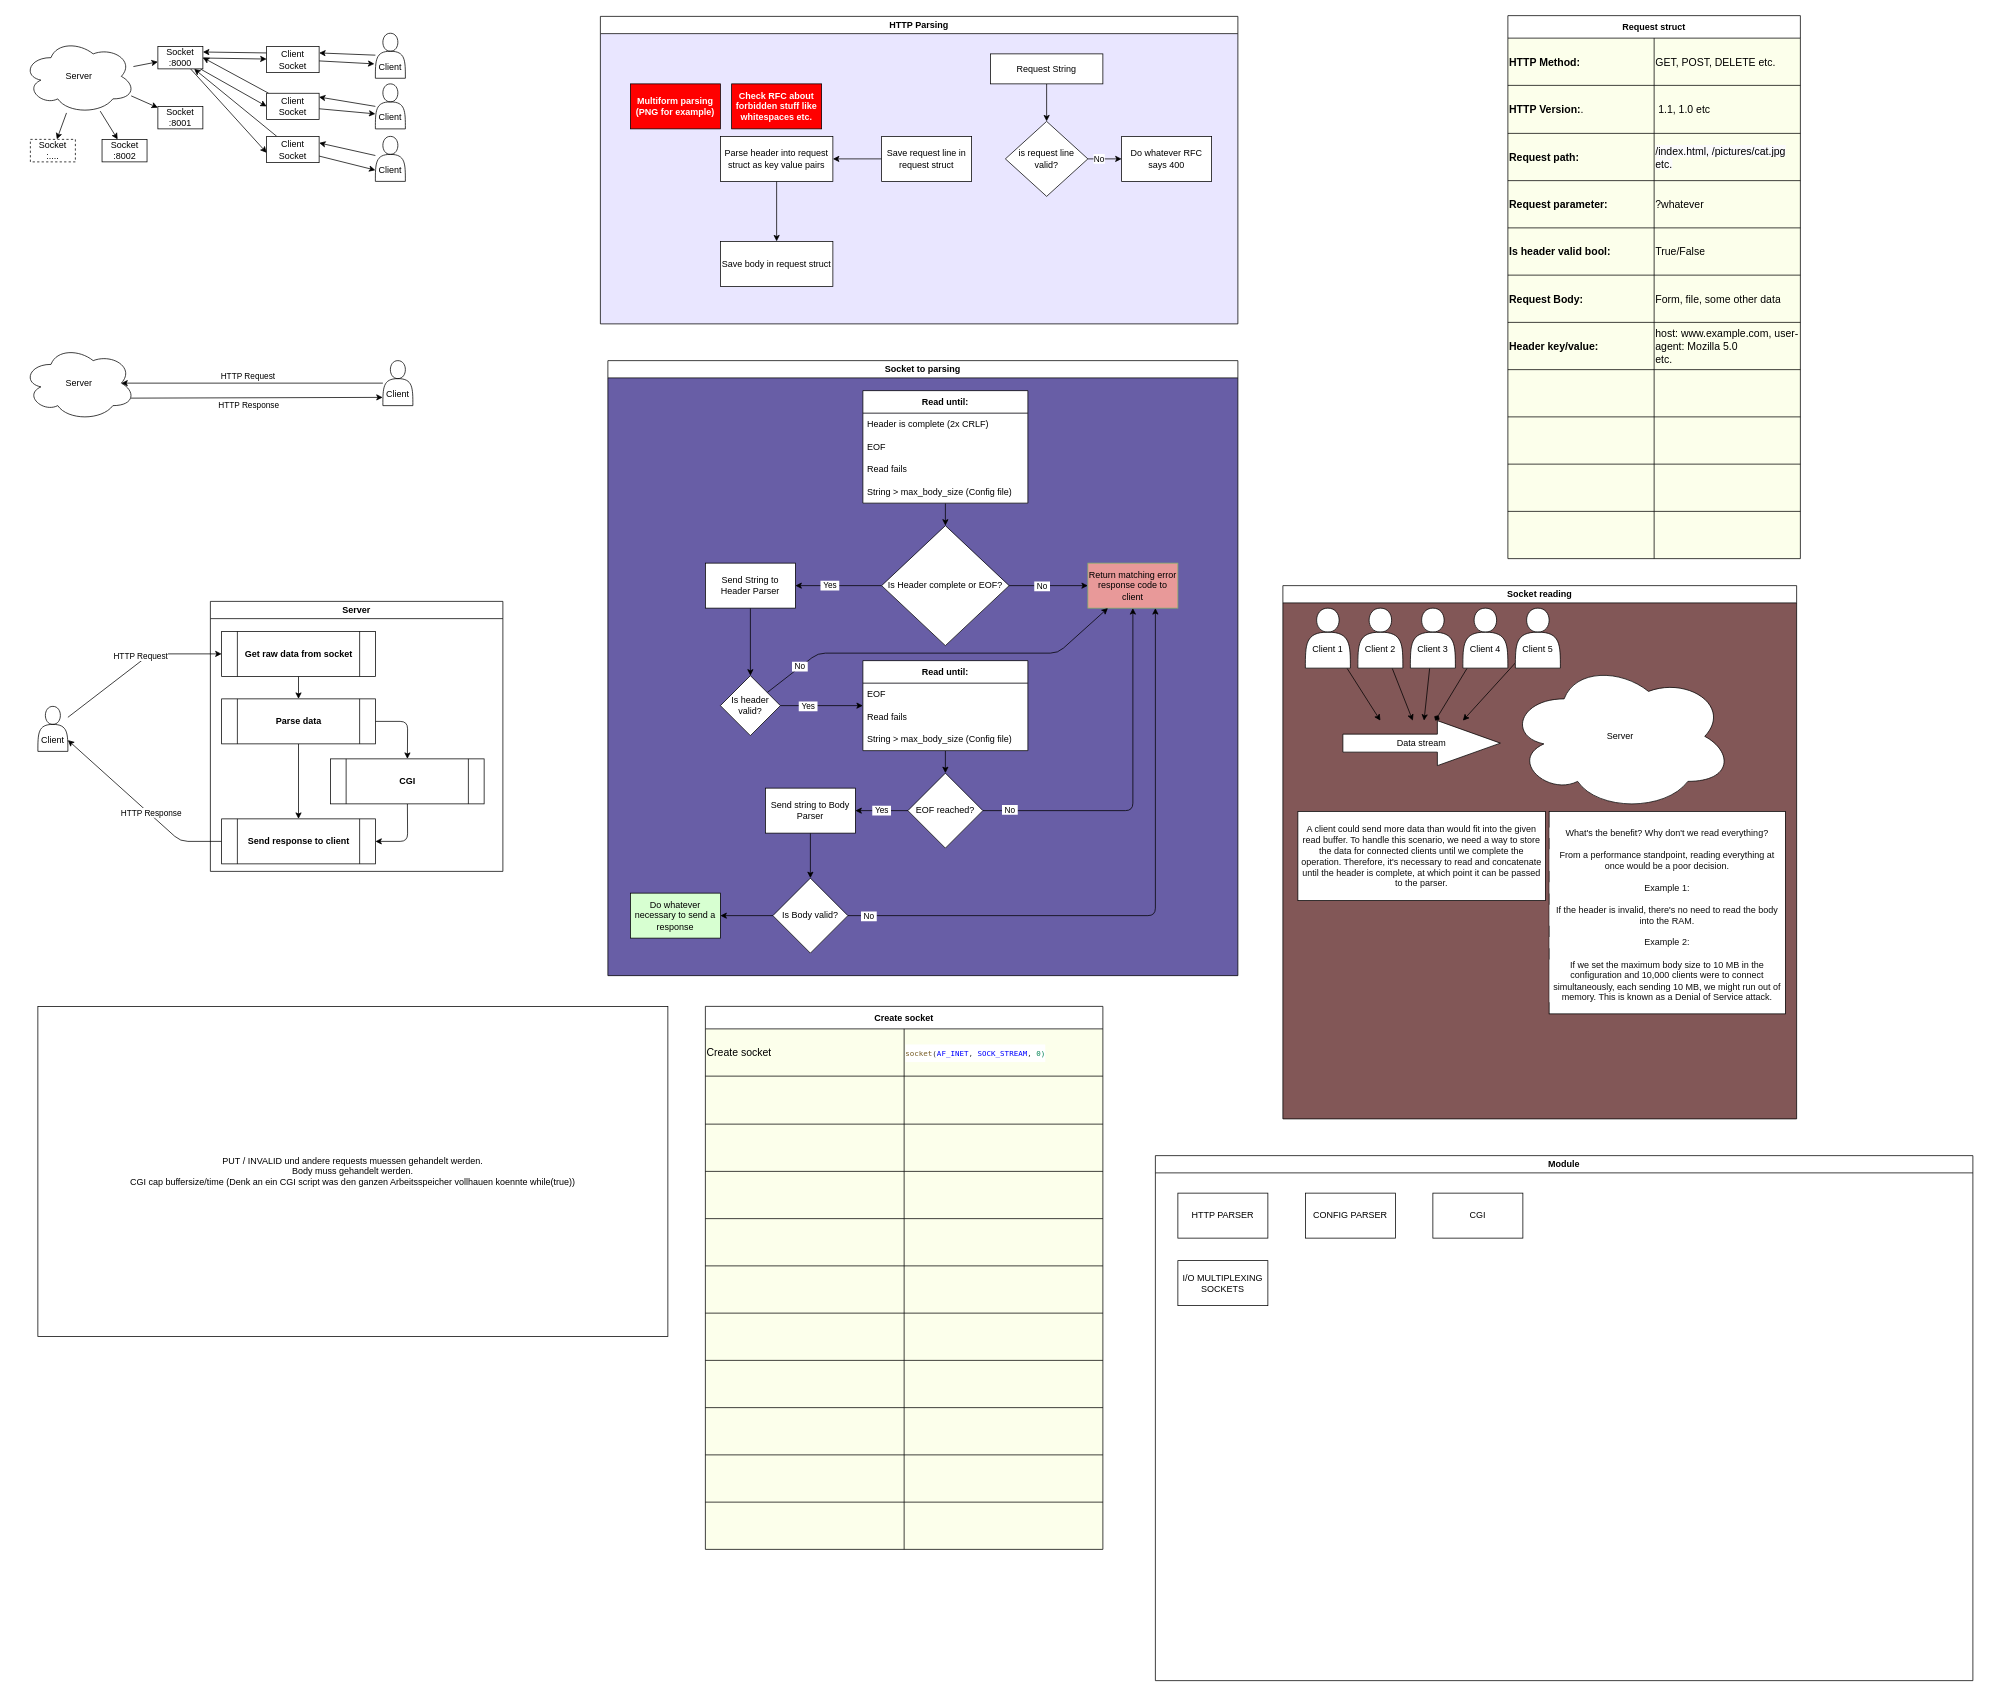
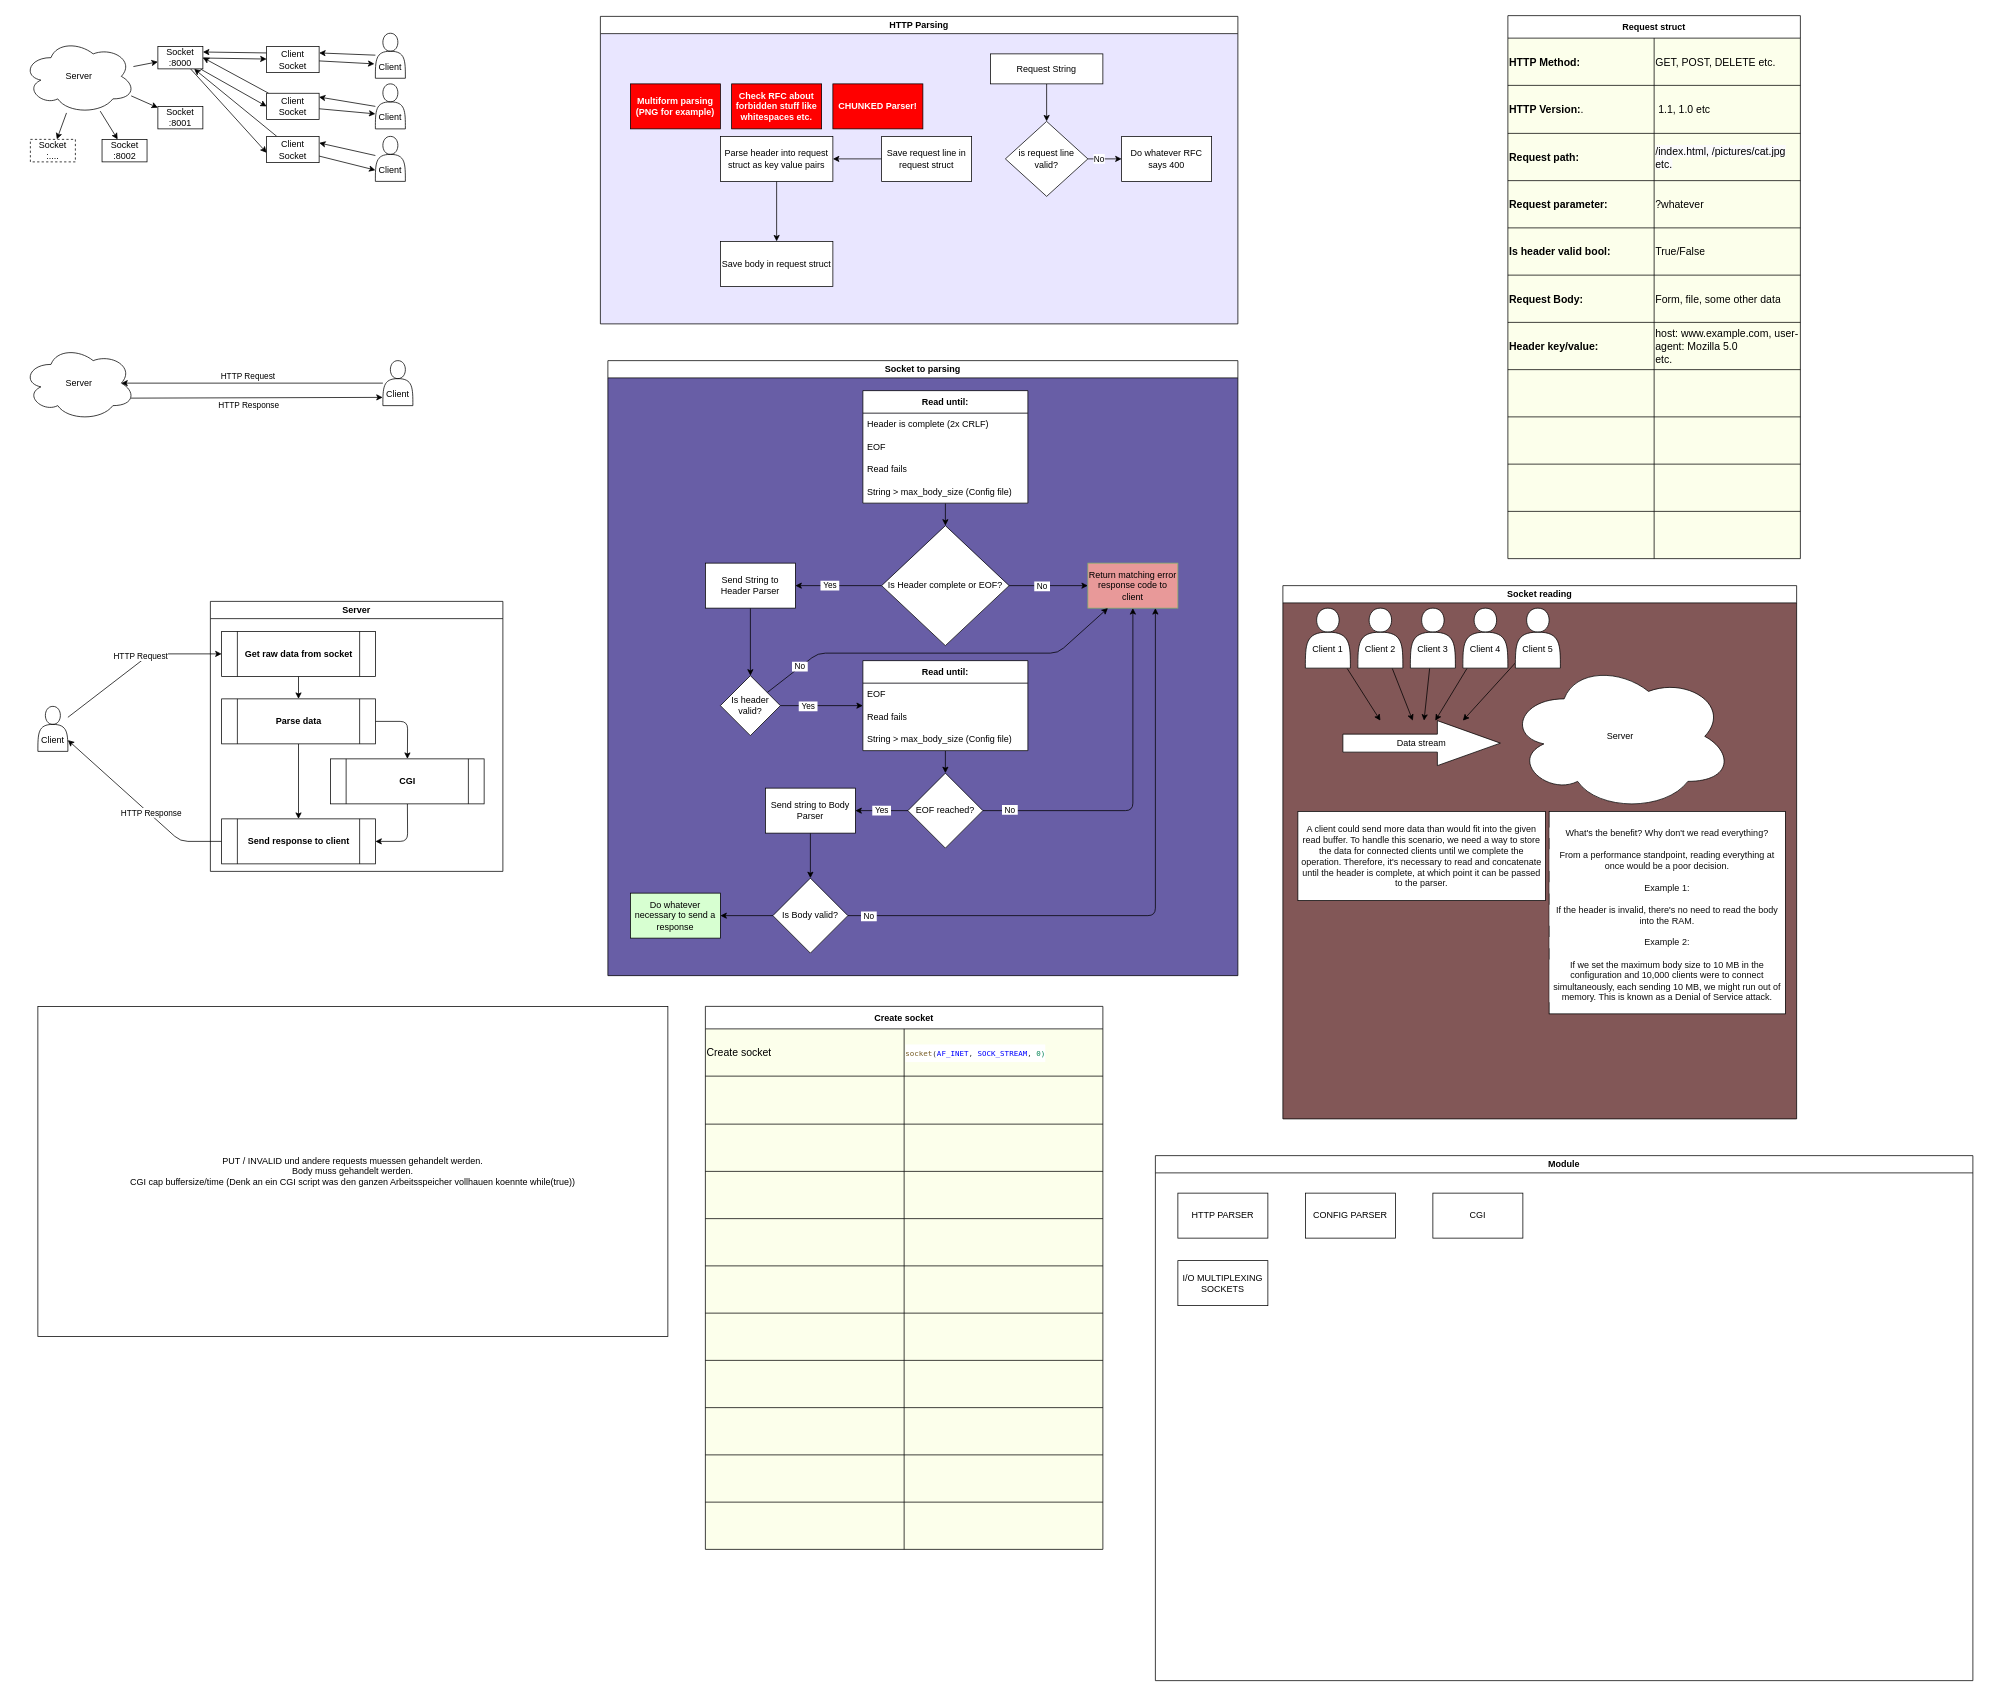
+ <mxCell id="64" value="CHUNKED Parser!" style="rounded=0;whiteSpace=wrap;html=1;fillColor=#FF0000;gradientColor=none;fontColor=#FFFFFF;fontStyle=1" parent="51" vertex="1"><mxGeometry x="310" y="90" width="120" height="60" as="geometry" /></mxCell>
- <mxCell id="178" style="edgeStyle=none;html=1;endArrow=diamond;" edge="1" parent="171" source="179" target="182"><mxGeometry relative="1" as="geometry" /></mxCell>
+ <mxCell id="178" style="edgeStyle=none;html=1;" edge="1" parent="171" source="179" target="182"><mxGeometry relative="1" as="geometry" /></mxCell>
